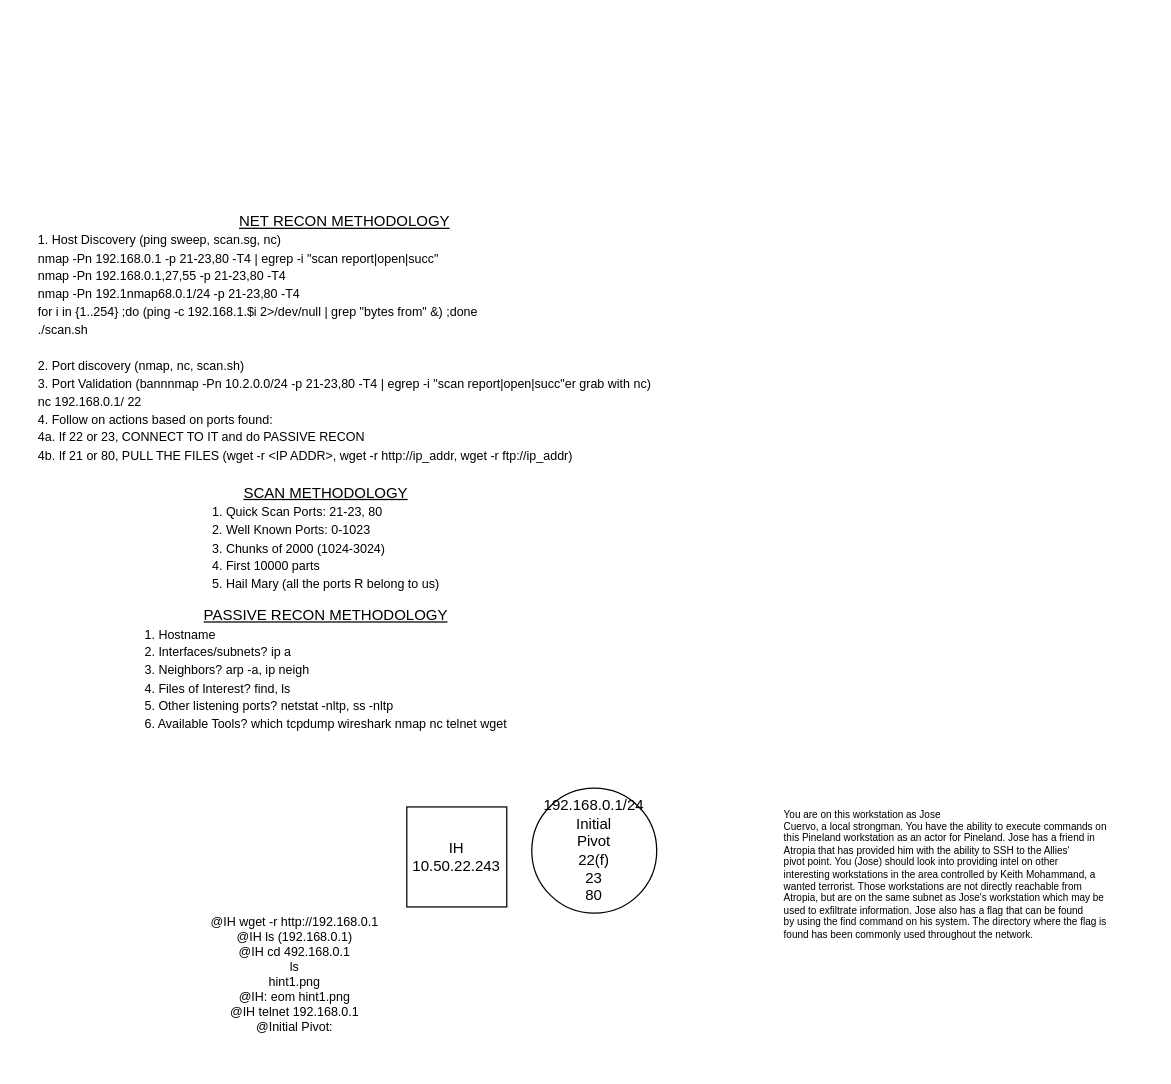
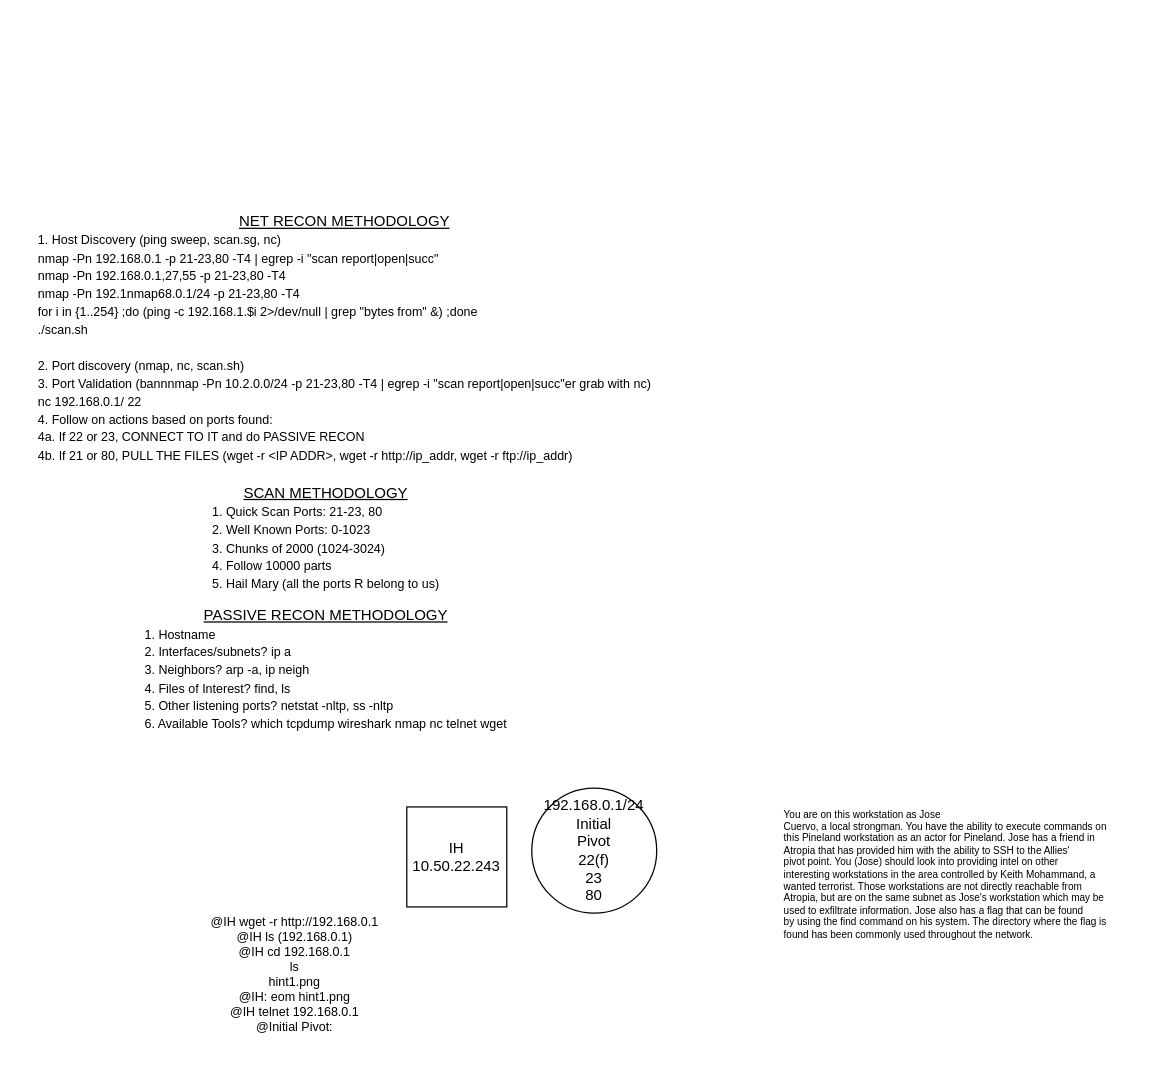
- <mxCell id="5" value="&lt;div&gt;&lt;u&gt;SCAN METHODOLOGY&lt;/u&gt;&lt;/div&gt;&lt;div align=&quot;left&quot;&gt;&lt;font style=&quot;font-size: 10px;&quot;&gt;1. Quick Scan Ports: 21-23, 80&lt;br&gt;&lt;/font&gt;&lt;/div&gt;&lt;div align=&quot;left&quot;&gt;&lt;font style=&quot;font-size: 10px;&quot;&gt;2. Well Known Ports: 0-1023&lt;br&gt;&lt;/font&gt;&lt;/div&gt;&lt;div align=&quot;left&quot;&gt;&lt;font style=&quot;font-size: 10px;&quot;&gt;3. Chunks of 2000 (1024-3024)&lt;/font&gt;&lt;/div&gt;&lt;div align=&quot;left&quot;&gt;&lt;font style=&quot;font-size: 10px;&quot;&gt;4. First 10000 parts&lt;/font&gt;&lt;/div&gt;&lt;div align=&quot;left&quot;&gt;&lt;font style=&quot;font-size: 10px;&quot;&gt;5. Hail Mary (all the ports R belong to us)&lt;br&gt;&lt;/font&gt;&lt;/div&gt;" style="text;html=1;align=center;verticalAlign=middle;resizable=0;points=[];autosize=1;strokeColor=none;fillColor=none;" parent="1" vertex="1"><mxGeometry x="155" y="380" width="210" height="100" as="geometry" /></mxCell>
+ <mxCell id="5" value="&lt;div&gt;&lt;u&gt;SCAN METHODOLOGY&lt;/u&gt;&lt;/div&gt;&lt;div align=&quot;left&quot;&gt;&lt;font style=&quot;font-size: 10px;&quot;&gt;1. Quick Scan Ports: 21-23, 80&lt;br&gt;&lt;/font&gt;&lt;/div&gt;&lt;div align=&quot;left&quot;&gt;&lt;font style=&quot;font-size: 10px;&quot;&gt;2. Well Known Ports: 0-1023&lt;br&gt;&lt;/font&gt;&lt;/div&gt;&lt;div align=&quot;left&quot;&gt;&lt;font style=&quot;font-size: 10px;&quot;&gt;3. Chunks of 2000 (1024-3024)&lt;/font&gt;&lt;/div&gt;&lt;div align=&quot;left&quot;&gt;&lt;font style=&quot;font-size: 10px;&quot;&gt;4. Follow 10000 parts&lt;/font&gt;&lt;/div&gt;&lt;div align=&quot;left&quot;&gt;&lt;font style=&quot;font-size: 10px;&quot;&gt;5. Hail Mary (all the ports R belong to us)&lt;br&gt;&lt;/font&gt;&lt;/div&gt;" style="text;html=1;align=center;verticalAlign=middle;resizable=0;points=[];autosize=1;strokeColor=none;fillColor=none;" parent="1" vertex="1"><mxGeometry x="155" y="380" width="210" height="100" as="geometry" /></mxCell>
- <mxCell id="7" value="&lt;div&gt;@IH wget -r http://192.168.0.1&lt;/div&gt;&lt;div&gt;@IH ls (192.168.0.1)&lt;/div&gt;&lt;div&gt;@IH cd 492.168.0.1&lt;/div&gt;&lt;div&gt;ls&lt;/div&gt;&lt;div&gt;hint1.png&lt;/div&gt;&lt;div&gt;@IH: eom hint1.png&lt;/div&gt;&lt;div&gt;@IH telnet 192.168.0.1&lt;/div&gt;&lt;div&gt;@Initial Pivot: &lt;br&gt;&lt;/div&gt;&lt;div&gt;&lt;br&gt;&lt;/div&gt;" style="text;html=1;align=center;verticalAlign=middle;resizable=0;points=[];autosize=1;strokeColor=none;fillColor=none;fontSize=10;" parent="1" vertex="1"><mxGeometry x="155" y="725" width="160" height="120" as="geometry" /></mxCell>
+ <mxCell id="7" value="&lt;div&gt;@IH wget -r http://192.168.0.1&lt;/div&gt;&lt;div&gt;@IH ls (192.168.0.1)&lt;/div&gt;&lt;div&gt;@IH cd 192.168.0.1&lt;/div&gt;&lt;div&gt;ls&lt;/div&gt;&lt;div&gt;hint1.png&lt;/div&gt;&lt;div&gt;@IH: eom hint1.png&lt;/div&gt;&lt;div&gt;@IH telnet 192.168.0.1&lt;/div&gt;&lt;div&gt;@Initial Pivot: &lt;br&gt;&lt;/div&gt;&lt;div&gt;&lt;br&gt;&lt;/div&gt;" style="text;html=1;align=center;verticalAlign=middle;resizable=0;points=[];autosize=1;strokeColor=none;fillColor=none;fontSize=10;" parent="1" vertex="1"><mxGeometry x="155" y="725" width="160" height="120" as="geometry" /></mxCell>
